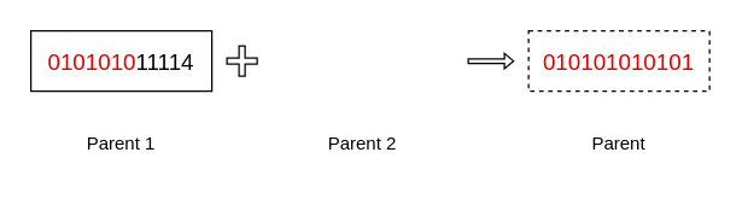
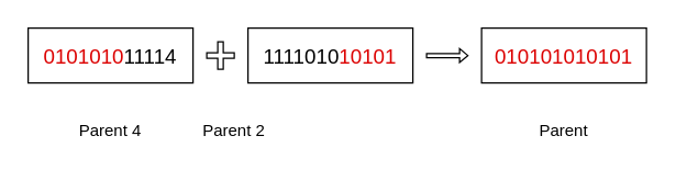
+ <mxCell id="3" value="&lt;font style=&quot;font-size: 15px;&quot;&gt;1111010&lt;font color=&quot;#dc0000&quot;&gt;10101&lt;/font&gt;&lt;/font&gt;" style="rounded=0;whiteSpace=wrap;html=1;" vertex="1" parent="1"><mxGeometry x="180" y="20" width="120" height="40" as="geometry" /></mxCell>
- <mxCell id="4" value="&lt;font color=&quot;#dc0000&quot; style=&quot;font-size: 15px;&quot;&gt;010101010101&lt;/font&gt;" style="rounded=0;whiteSpace=wrap;html=1;dashed=1;" vertex="1" parent="1"><mxGeometry x="350" y="20" width="120" height="40" as="geometry" /></mxCell>
+ <mxCell id="4" value="&lt;font color=&quot;#dc0000&quot; style=&quot;font-size: 15px;&quot;&gt;010101010101&lt;/font&gt;" style="rounded=0;whiteSpace=wrap;html=1;" vertex="1" parent="1"><mxGeometry x="350" y="20" width="120" height="40" as="geometry" /></mxCell>
- <mxCell id="7" value="Parent 1" style="text;html=1;strokeColor=none;fillColor=none;align=center;verticalAlign=middle;whiteSpace=wrap;rounded=0;" vertex="1" parent="1"><mxGeometry x="50" y="80" width="60" height="30" as="geometry" /></mxCell>
+ <mxCell id="7" value="Parent 4" style="text;html=1;strokeColor=none;fillColor=none;align=center;verticalAlign=middle;whiteSpace=wrap;rounded=0;" vertex="1" parent="1"><mxGeometry x="50" y="80" width="60" height="30" as="geometry" /></mxCell>
- <mxCell id="8" value="Parent 2" style="text;html=1;strokeColor=none;fillColor=none;align=center;verticalAlign=middle;whiteSpace=wrap;rounded=0;" vertex="1" parent="1"><mxGeometry x="210" y="80" width="60" height="30" as="geometry" /></mxCell>
+ <mxCell id="8" value="Parent 2" style="text;html=1;strokeColor=none;fillColor=none;align=center;verticalAlign=middle;whiteSpace=wrap;rounded=0;" vertex="1" parent="1"><mxGeometry x="140" y="80" width="60" height="30" as="geometry" /></mxCell>
